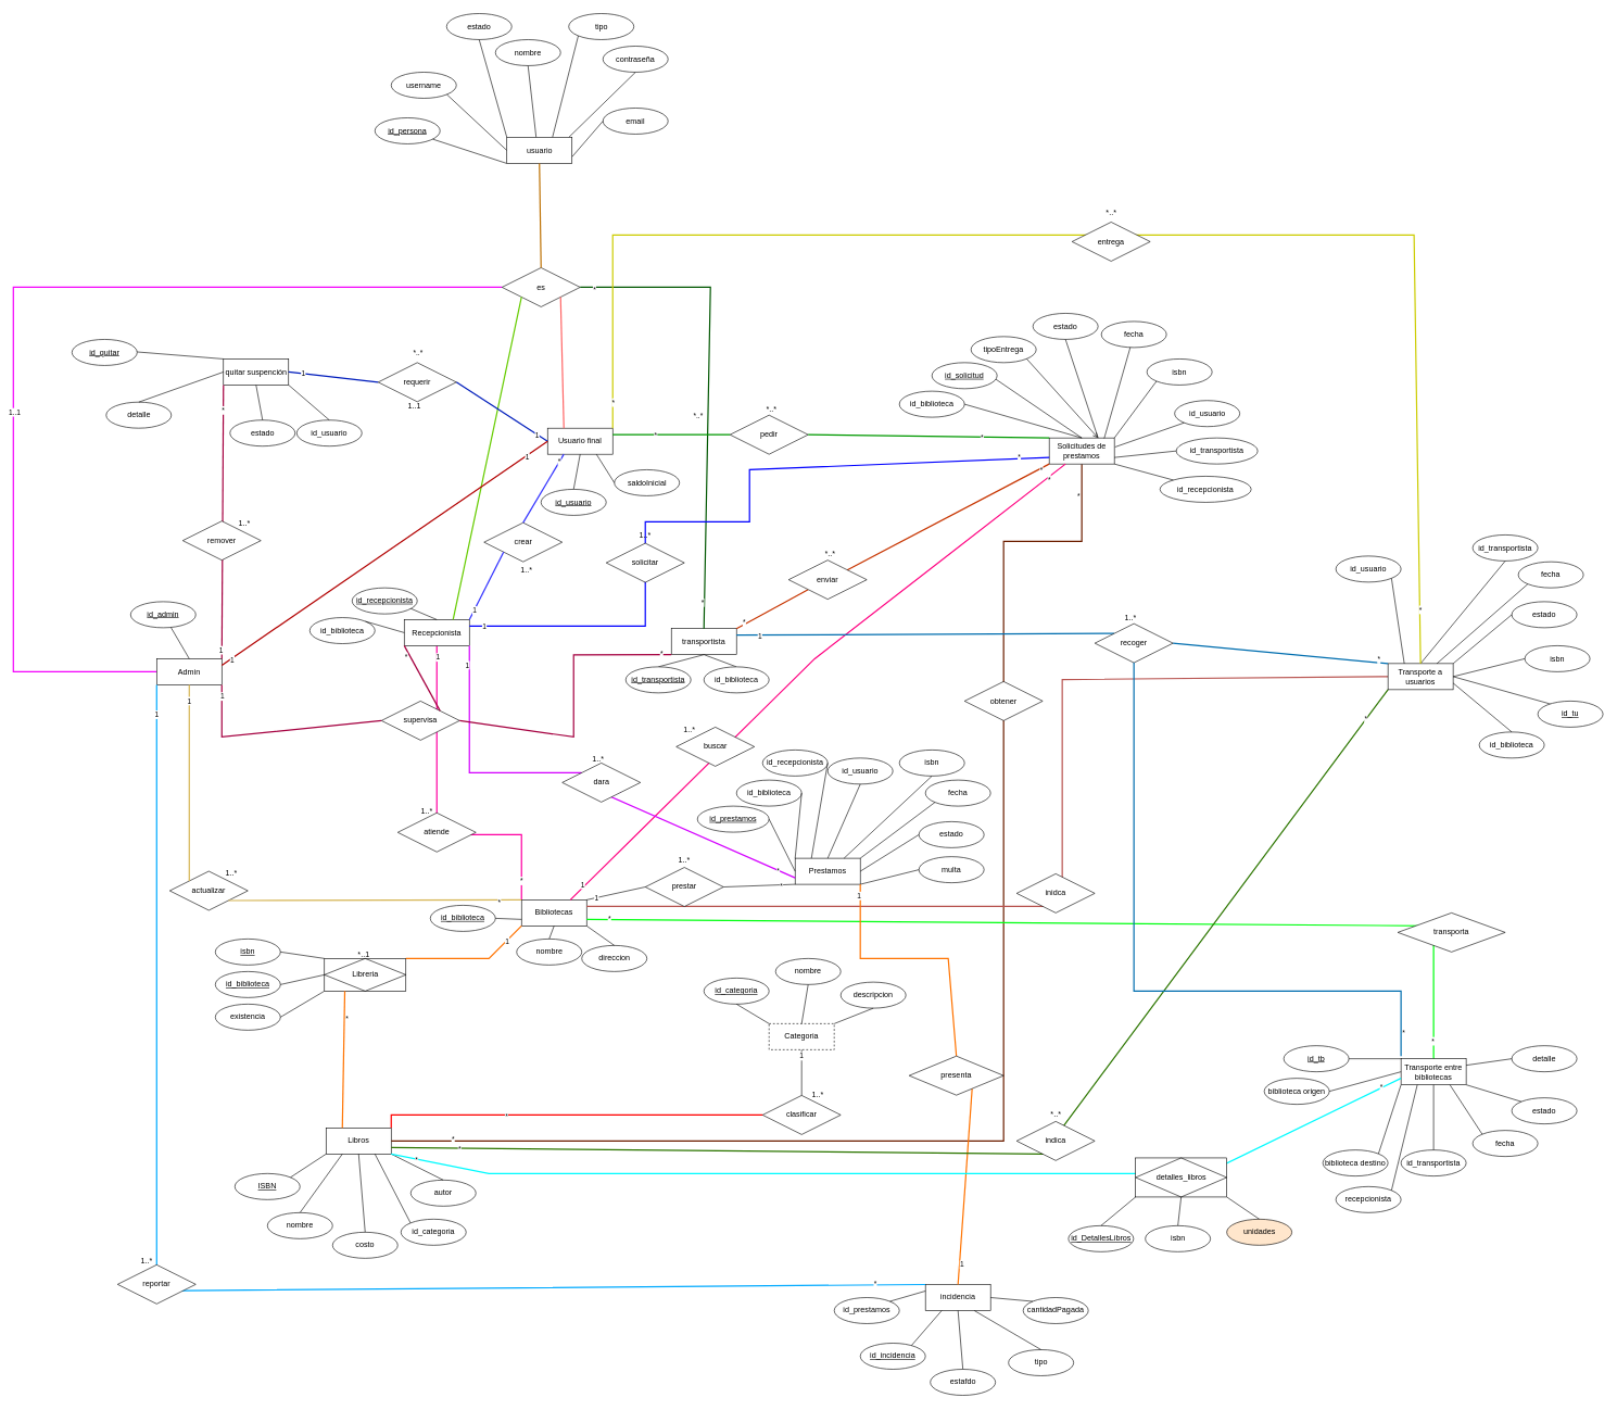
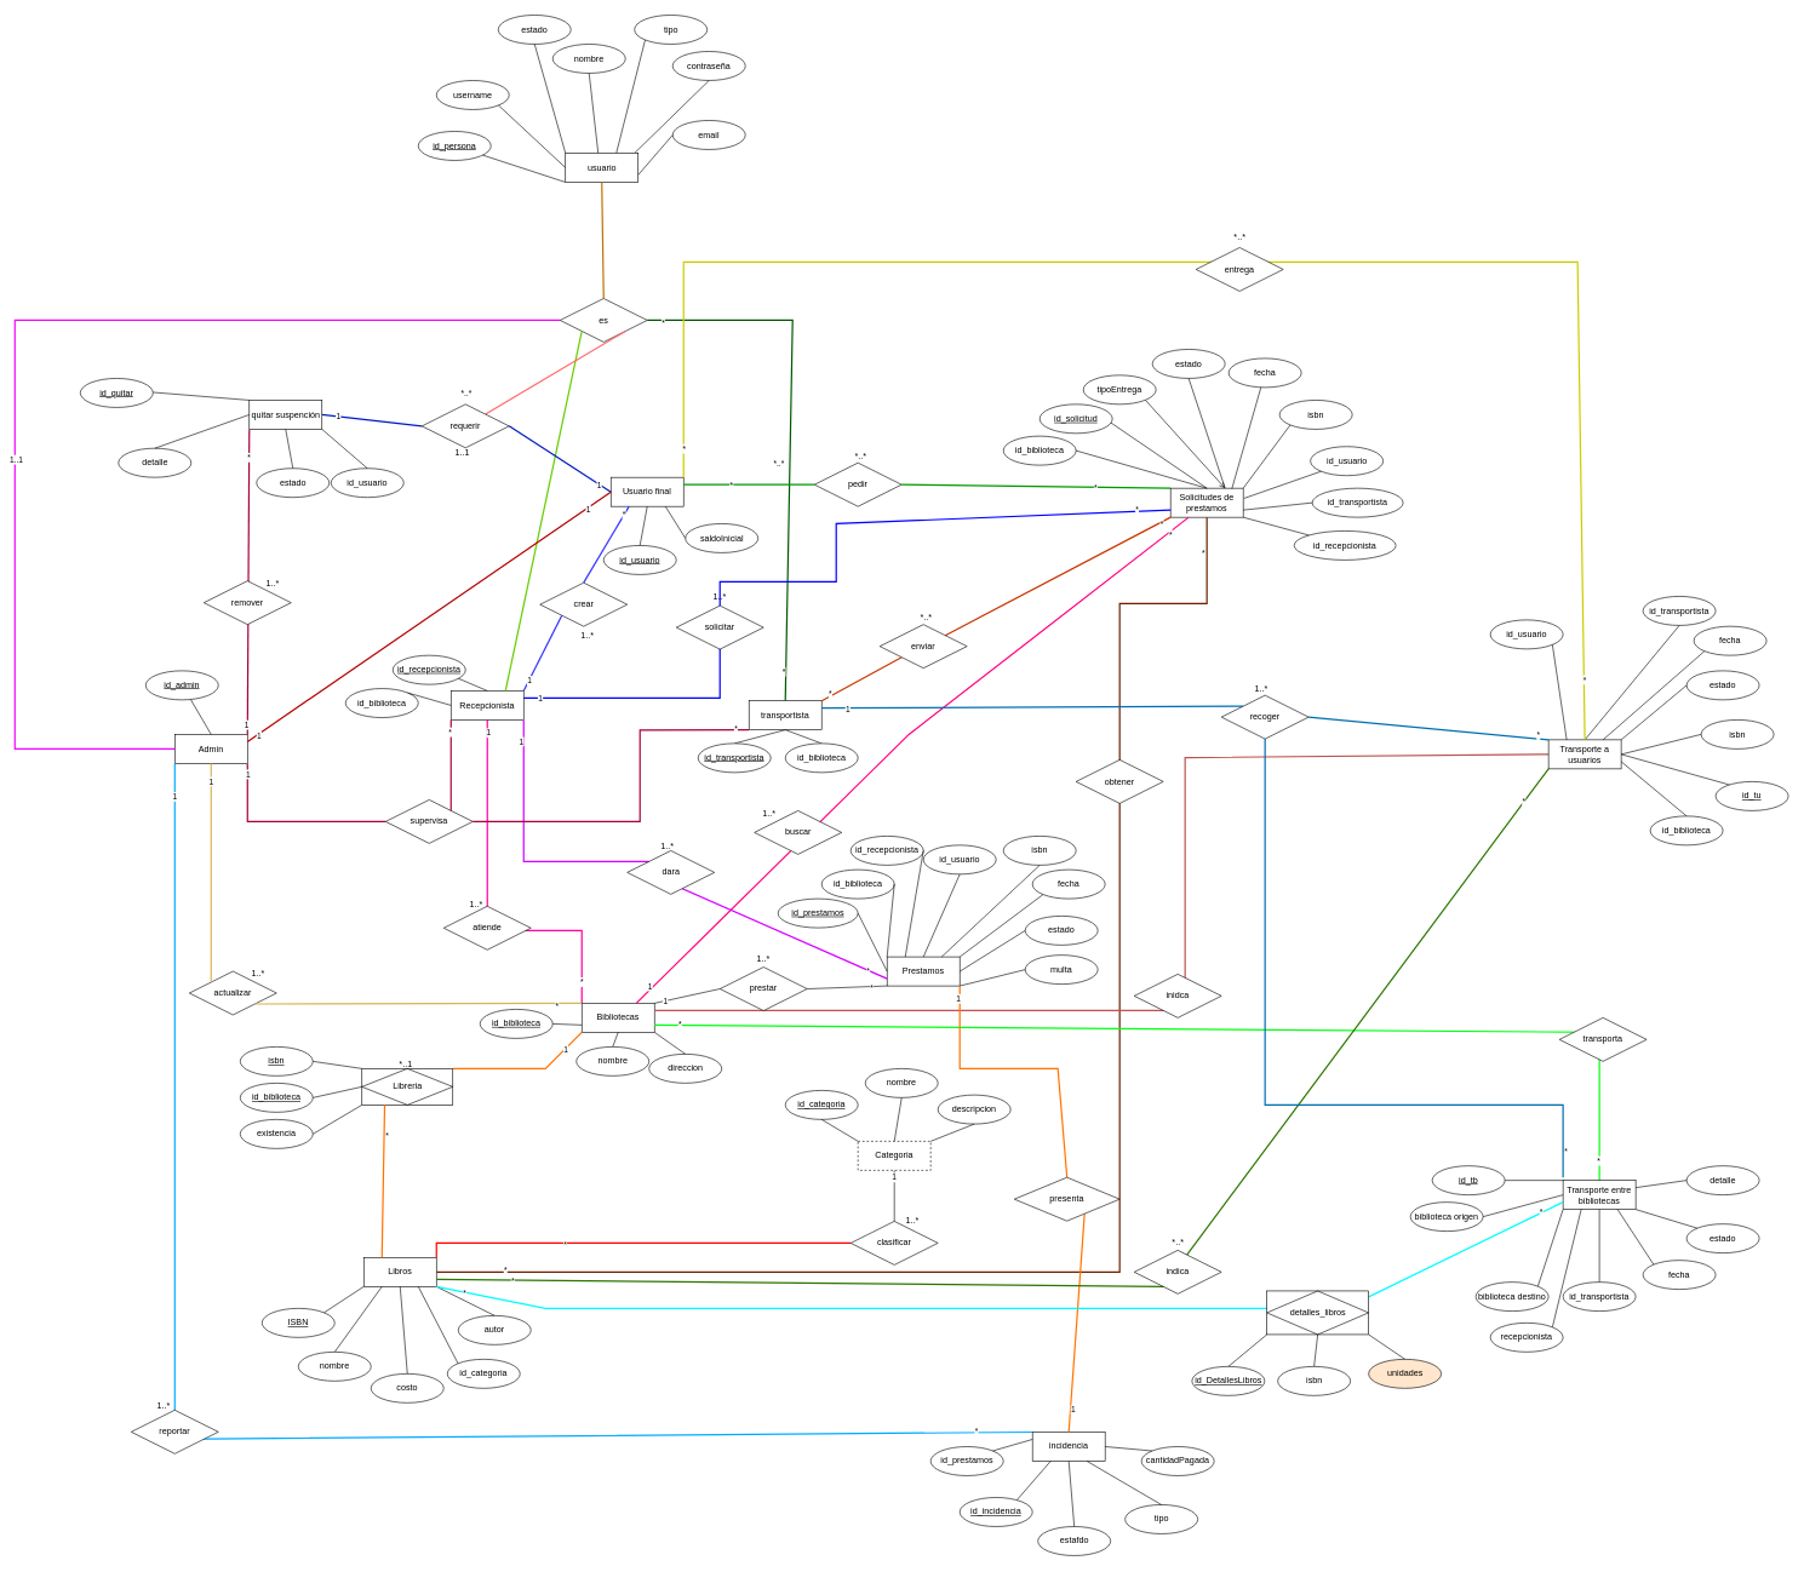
- <mxCell id="176" value="" style="endArrow=none;html=1;rounded=0;entryX=0.25;entryY=0;entryDx=0;entryDy=0;exitX=1;exitY=1;exitDx=0;exitDy=0;strokeColor=#FF6666;strokeWidth=2;" parent="1" source="85" target="80" edge="1"><mxGeometry relative="1" as="geometry"><mxPoint x="740" y="780" as="sourcePoint" /><mxPoint x="900" y="780" as="targetPoint" /></mxGeometry></mxCell>
+ <mxCell id="176" value="" style="endArrow=none;html=1;rounded=0;exitX=1;exitY=1;exitDx=0;exitDy=0;strokeColor=#FF6666;strokeWidth=2;" parent="1" source="85" target="211" edge="1"><mxGeometry relative="1" as="geometry"><mxPoint x="740" y="780" as="sourcePoint" /><mxPoint x="900" y="780" as="targetPoint" /></mxGeometry></mxCell>
- <mxCell id="264" value="supervisa" style="shape=rhombus;perimeter=rhombusPerimeter;whiteSpace=wrap;html=1;align=center;" parent="1" vertex="1"><mxGeometry x="585" y="1075" width="120" height="60" as="geometry" /></mxCell>
+ <mxCell id="264" value="supervisa" style="shape=rhombus;perimeter=rhombusPerimeter;whiteSpace=wrap;html=1;align=center;" parent="1" vertex="1"><mxGeometry x="530" y="1100" width="120" height="60" as="geometry" /></mxCell>
- <mxCell id="286" value="transporta" style="shape=rhombus;perimeter=rhombusPerimeter;whiteSpace=wrap;html=1;align=center;" parent="1" vertex="1"><mxGeometry x="2145" y="1400" width="165" height="60" as="geometry" /></mxCell>
+ <mxCell id="286" value="transporta" style="shape=rhombus;perimeter=rhombusPerimeter;whiteSpace=wrap;html=1;align=center;" parent="1" vertex="1"><mxGeometry x="2145" y="1400" width="120" height="60" as="geometry" /></mxCell>
